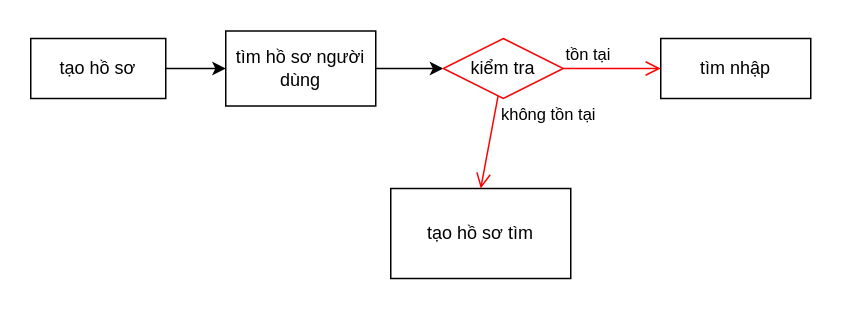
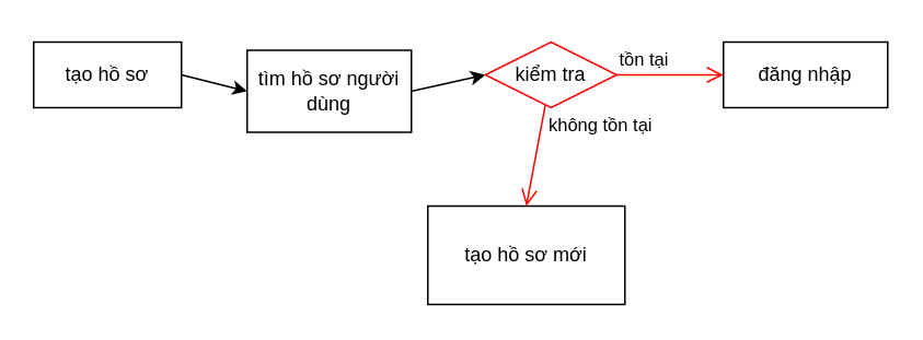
- <mxCell id="5" value="tìm hồ sơ người dùng" style="rounded=0;whiteSpace=wrap;html=1;" vertex="1" parent="1"><mxGeometry x="150" y="20" width="100" height="50" as="geometry" /></mxCell>
+ <mxCell id="5" value="tìm hồ sơ người dùng" style="rounded=0;whiteSpace=wrap;html=1;" vertex="1" parent="1"><mxGeometry x="150" y="30" width="100" height="50" as="geometry" /></mxCell>
- <mxCell id="8" value="tìm nhập" style="rounded=0;whiteSpace=wrap;html=1;" vertex="1" parent="1"><mxGeometry x="440" y="25" width="100" height="40" as="geometry" /></mxCell>
+ <mxCell id="8" value="đăng nhập" style="rounded=0;whiteSpace=wrap;html=1;" vertex="1" parent="1"><mxGeometry x="440" y="25" width="100" height="40" as="geometry" /></mxCell>
- <mxCell id="7" value="tạo hồ sơ tìm" style="rounded=0;whiteSpace=wrap;html=1;" vertex="1" parent="1"><mxGeometry x="260" y="125" width="120" height="60" as="geometry" /></mxCell>
+ <mxCell id="7" value="tạo hồ sơ mới" style="rounded=0;whiteSpace=wrap;html=1;" vertex="1" parent="1"><mxGeometry x="260" y="125" width="120" height="60" as="geometry" /></mxCell>
